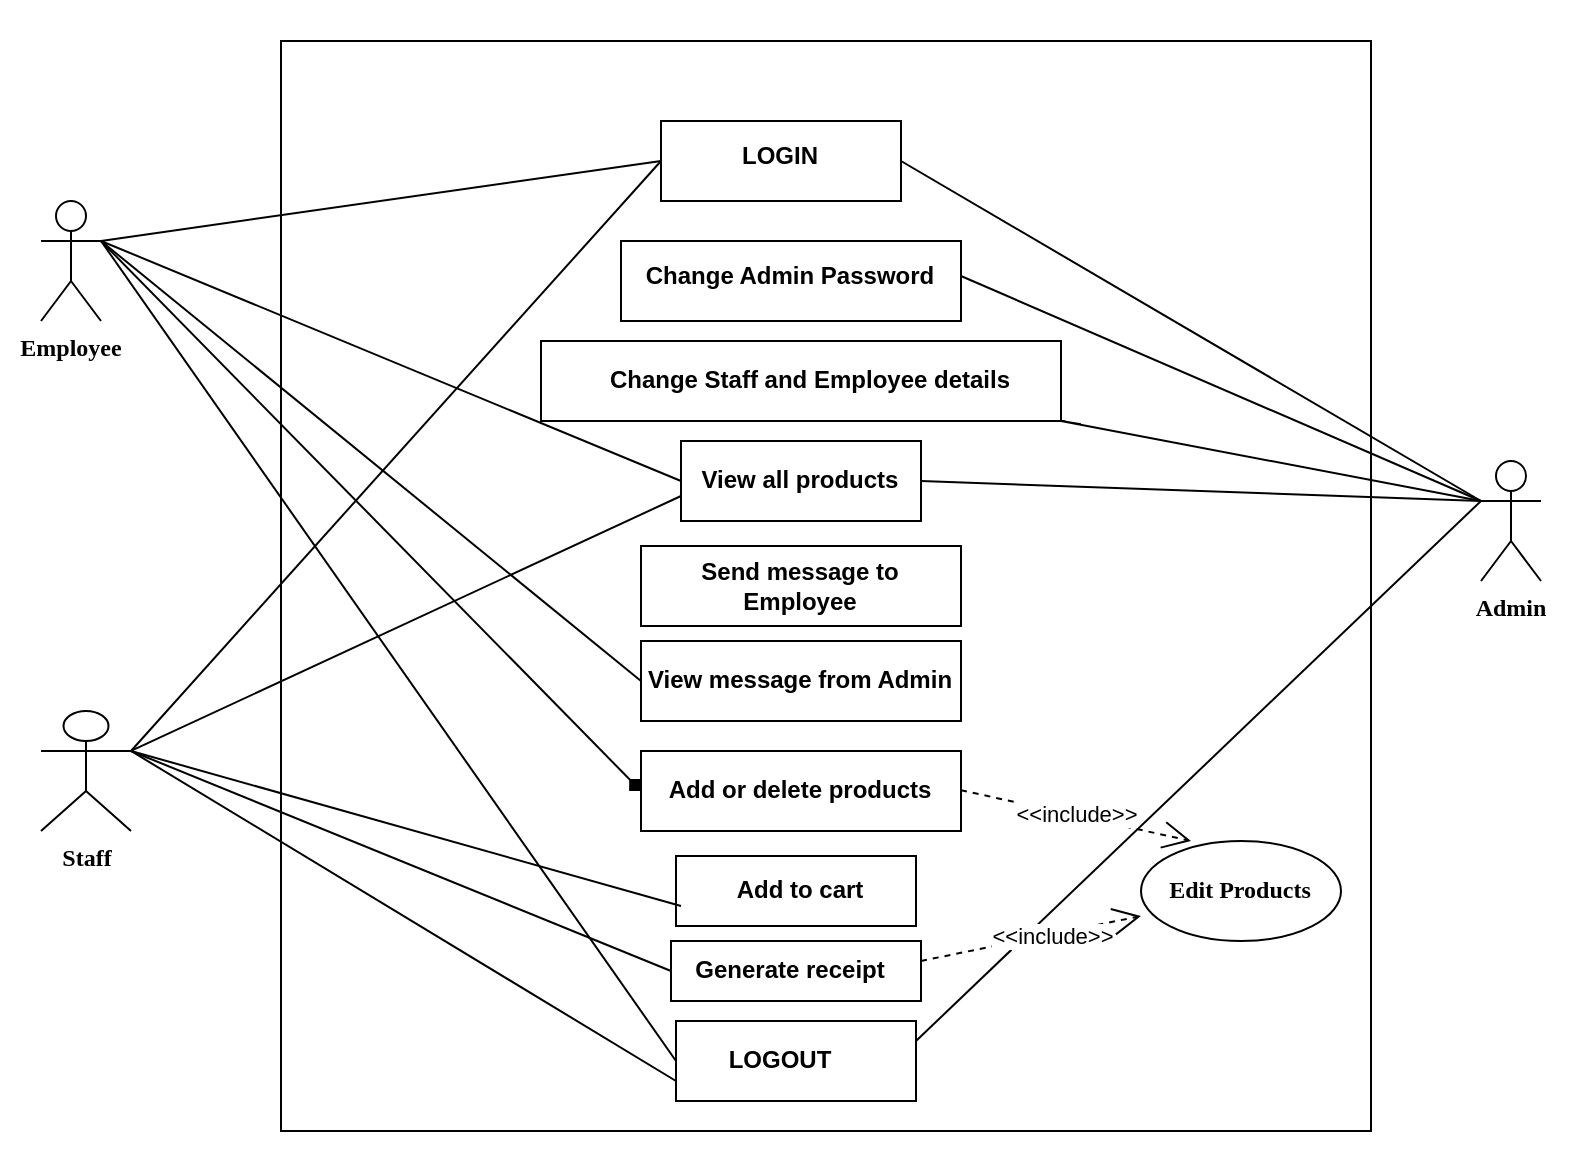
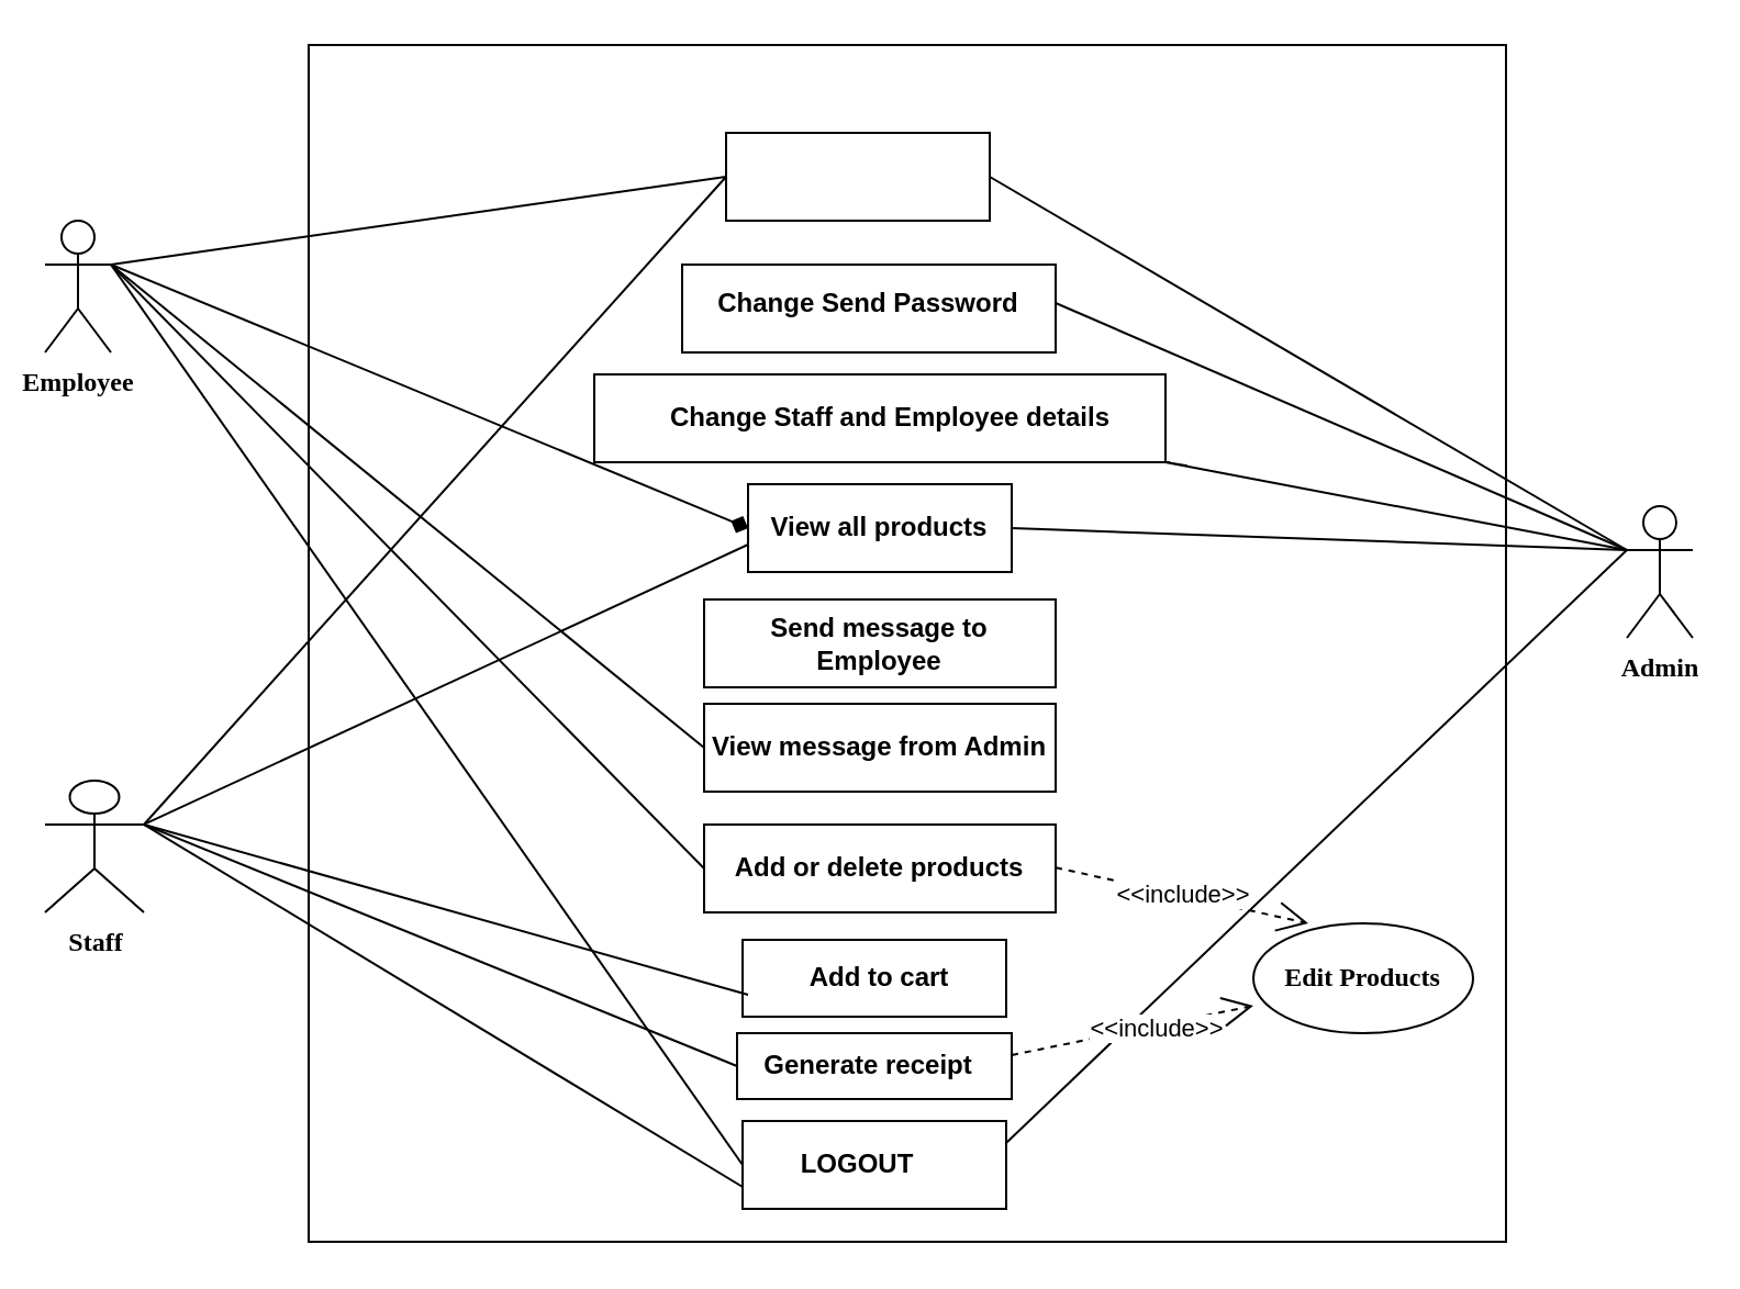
- <mxCell id="5" value="&lt;font face=&quot;Helvetica&quot;&gt;&lt;b&gt;LOGIN&lt;/b&gt;&lt;/font&gt;" style="text;html=1;strokeColor=none;fillColor=none;align=center;verticalAlign=middle;whiteSpace=wrap;rounded=0;fontFamily=Comic Sans MS;" parent="1" vertex="1"><mxGeometry x="340" y="60" width="100" height="35" as="geometry" /></mxCell>
- <mxCell id="7" value="&lt;b&gt;Change Admin Password&lt;/b&gt;" style="text;html=1;strokeColor=none;fillColor=none;align=center;verticalAlign=middle;whiteSpace=wrap;rounded=0;fontFamily=Helvetica;" parent="1" vertex="1"><mxGeometry x="310" y="125" width="170" height="25" as="geometry" /></mxCell>
+ <mxCell id="7" value="&lt;b&gt;Change Send Password&lt;/b&gt;" style="text;html=1;strokeColor=none;fillColor=none;align=center;verticalAlign=middle;whiteSpace=wrap;rounded=0;fontFamily=Helvetica;" parent="1" vertex="1"><mxGeometry x="310" y="125" width="170" height="25" as="geometry" /></mxCell>
- <mxCell id="30" value="" style="endArrow=none;html=1;rounded=0;fontFamily=Georgia;exitX=1;exitY=0.333;exitDx=0;exitDy=0;exitPerimeter=0;entryX=0;entryY=0.5;entryDx=0;entryDy=0;" parent="1" source="3" target="11" edge="1"><mxGeometry width="50" height="50" relative="1" as="geometry"><mxPoint x="50" y="160" as="sourcePoint" /><mxPoint x="100" y="110" as="targetPoint" /></mxGeometry></mxCell>
+ <mxCell id="30" value="" style="endArrow=diamond;html=1;rounded=0;fontFamily=Georgia;exitX=1;exitY=0.333;exitDx=0;exitDy=0;exitPerimeter=0;entryX=0;entryY=0.5;entryDx=0;entryDy=0;" parent="1" source="3" target="11" edge="1"><mxGeometry width="50" height="50" relative="1" as="geometry"><mxPoint x="50" y="160" as="sourcePoint" /><mxPoint x="100" y="110" as="targetPoint" /></mxGeometry></mxCell>
- <mxCell id="35" value="" style="endArrow=diamond;html=1;rounded=0;fontFamily=Georgia;exitX=1;exitY=0.333;exitDx=0;exitDy=0;exitPerimeter=0;entryX=0;entryY=0.5;entryDx=0;entryDy=0;" parent="1" source="3" target="17" edge="1"><mxGeometry width="50" height="50" relative="1" as="geometry"><mxPoint x="50" y="160" as="sourcePoint" /><mxPoint x="100" y="110" as="targetPoint" /></mxGeometry></mxCell>
+ <mxCell id="35" value="" style="endArrow=none;html=1;rounded=0;fontFamily=Georgia;exitX=1;exitY=0.333;exitDx=0;exitDy=0;exitPerimeter=0;entryX=0;entryY=0.5;entryDx=0;entryDy=0;" parent="1" source="3" target="17" edge="1"><mxGeometry width="50" height="50" relative="1" as="geometry"><mxPoint x="50" y="160" as="sourcePoint" /><mxPoint x="100" y="110" as="targetPoint" /></mxGeometry></mxCell>
